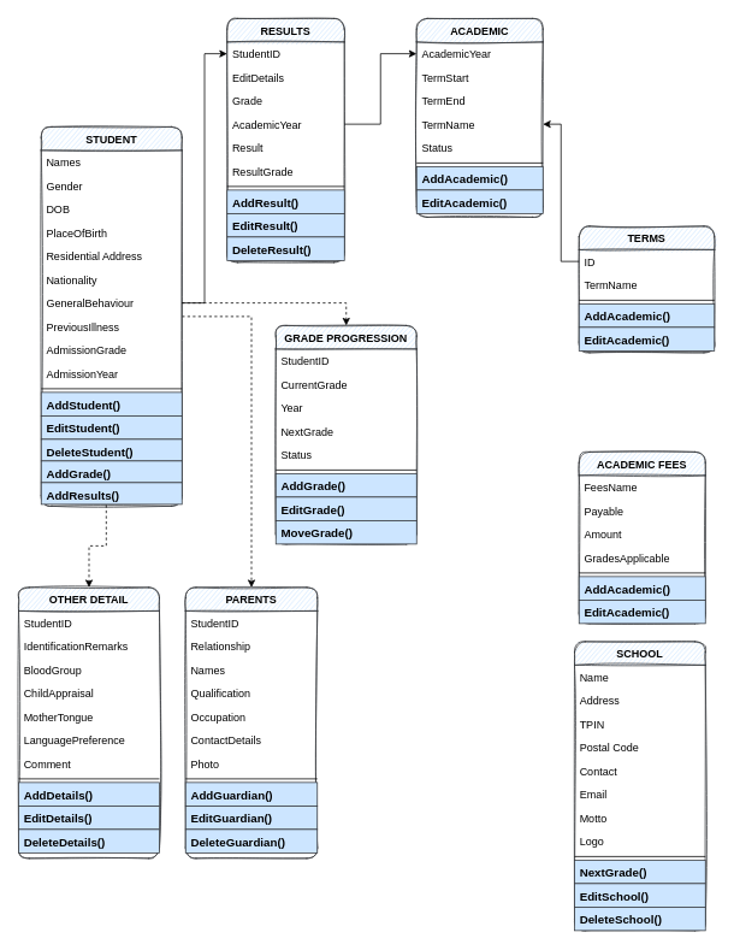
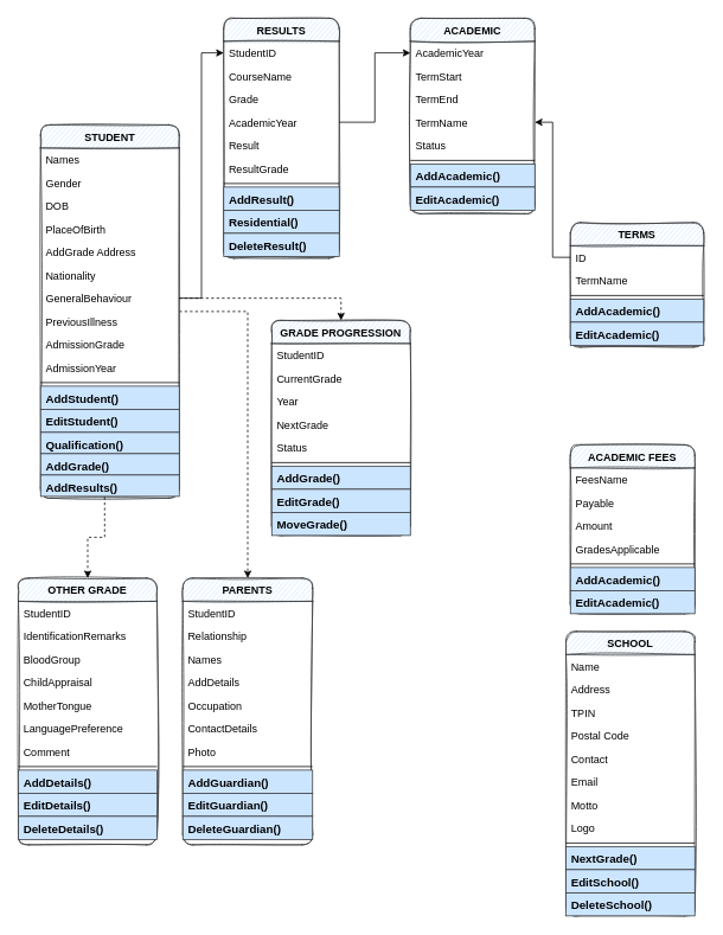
- <mxCell id="84" value="EditDetails" style="text;align=left;verticalAlign=top;spacingLeft=4;spacingRight=4;overflow=hidden;rotatable=0;points=[[0,0.5],[1,0.5]];portConstraint=eastwest;rounded=0;shadow=0;html=0;" parent="82" vertex="1"><mxGeometry y="52" width="130" height="26" as="geometry" /></mxCell>
+ <mxCell id="84" value="CourseName" style="text;align=left;verticalAlign=top;spacingLeft=4;spacingRight=4;overflow=hidden;rotatable=0;points=[[0,0.5],[1,0.5]];portConstraint=eastwest;rounded=0;shadow=0;html=0;" parent="82" vertex="1"><mxGeometry y="52" width="130" height="26" as="geometry" /></mxCell>
- <mxCell id="91" value="EditResult()" style="text;align=left;verticalAlign=top;spacingLeft=4;spacingRight=4;overflow=hidden;rotatable=0;points=[[0,0.5],[1,0.5]];portConstraint=eastwest;fillColor=#cce5ff;strokeColor=#36393d;fontStyle=1;labelBackgroundColor=none;fontSize=13;" parent="82" vertex="1"><mxGeometry y="216" width="130" height="26" as="geometry" /></mxCell>
+ <mxCell id="91" value="Residential()" style="text;align=left;verticalAlign=top;spacingLeft=4;spacingRight=4;overflow=hidden;rotatable=0;points=[[0,0.5],[1,0.5]];portConstraint=eastwest;fillColor=#cce5ff;strokeColor=#36393d;fontStyle=1;labelBackgroundColor=none;fontSize=13;" parent="82" vertex="1"><mxGeometry y="216" width="130" height="26" as="geometry" /></mxCell>
- <mxCell id="21" value="Residential Address" style="text;align=left;verticalAlign=top;spacingLeft=4;spacingRight=4;overflow=hidden;rotatable=0;points=[[0,0.5],[1,0.5]];portConstraint=eastwest;" parent="16" vertex="1"><mxGeometry y="130" width="156" height="26" as="geometry" /></mxCell>
+ <mxCell id="21" value="AddGrade Address" style="text;align=left;verticalAlign=top;spacingLeft=4;spacingRight=4;overflow=hidden;rotatable=0;points=[[0,0.5],[1,0.5]];portConstraint=eastwest;" parent="16" vertex="1"><mxGeometry y="130" width="156" height="26" as="geometry" /></mxCell>
- <mxCell id="30" value="DeleteStudent()" style="text;align=left;verticalAlign=top;spacingLeft=4;spacingRight=4;overflow=hidden;rotatable=0;points=[[0,0.5],[1,0.5]];portConstraint=eastwest;fillColor=#cce5ff;strokeColor=#36393d;fontStyle=1;labelBackgroundColor=none;fontSize=13;" parent="16" vertex="1"><mxGeometry y="346" width="156" height="24" as="geometry" /></mxCell>
+ <mxCell id="30" value="Qualification()" style="text;align=left;verticalAlign=top;spacingLeft=4;spacingRight=4;overflow=hidden;rotatable=0;points=[[0,0.5],[1,0.5]];portConstraint=eastwest;fillColor=#cce5ff;strokeColor=#36393d;fontStyle=1;labelBackgroundColor=none;fontSize=13;" parent="16" vertex="1"><mxGeometry y="346" width="156" height="24" as="geometry" /></mxCell>
- <mxCell id="33" value="OTHER DETAIL" style="swimlane;fontStyle=1;align=center;verticalAlign=top;childLayout=stackLayout;horizontal=1;startSize=26;horizontalStack=0;resizeParent=1;resizeLast=0;collapsible=1;marginBottom=0;rounded=1;shadow=0;strokeWidth=1;sketch=1;glass=0;fillColor=#cce5ff;strokeColor=#36393d;" parent="1" vertex="1"><mxGeometry x="20" y="650" width="156" height="300" as="geometry"><mxRectangle x="550" y="140" width="160" height="26" as="alternateBounds" /></mxGeometry></mxCell>
+ <mxCell id="33" value="OTHER GRADE" style="swimlane;fontStyle=1;align=center;verticalAlign=top;childLayout=stackLayout;horizontal=1;startSize=26;horizontalStack=0;resizeParent=1;resizeLast=0;collapsible=1;marginBottom=0;rounded=1;shadow=0;strokeWidth=1;sketch=1;glass=0;fillColor=#cce5ff;strokeColor=#36393d;" parent="1" vertex="1"><mxGeometry x="20" y="650" width="156" height="300" as="geometry"><mxRectangle x="550" y="140" width="160" height="26" as="alternateBounds" /></mxGeometry></mxCell>
- <mxCell id="58" value="Qualification" style="text;align=left;verticalAlign=top;spacingLeft=4;spacingRight=4;overflow=hidden;rotatable=0;points=[[0,0.5],[1,0.5]];portConstraint=eastwest;rounded=0;shadow=0;html=0;" parent="54" vertex="1"><mxGeometry y="104" width="146" height="26" as="geometry" /></mxCell>
+ <mxCell id="58" value="AddDetails" style="text;align=left;verticalAlign=top;spacingLeft=4;spacingRight=4;overflow=hidden;rotatable=0;points=[[0,0.5],[1,0.5]];portConstraint=eastwest;rounded=0;shadow=0;html=0;" parent="54" vertex="1"><mxGeometry y="104" width="146" height="26" as="geometry" /></mxCell>
